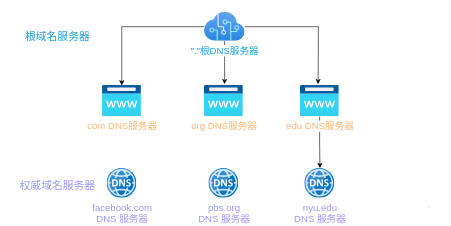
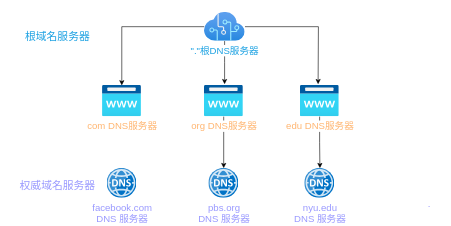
+ <mxCell id="8" style="edgeStyle=orthogonalEdgeStyle;rounded=0;orthogonalLoop=1;jettySize=auto;html=1;fontSize=16;fontColor=#9999FF;" edge="1" parent="1" source="9" target="14"><mxGeometry relative="1" as="geometry"><mxPoint x="372.5" y="244" as="targetPoint" /></mxGeometry></mxCell>
